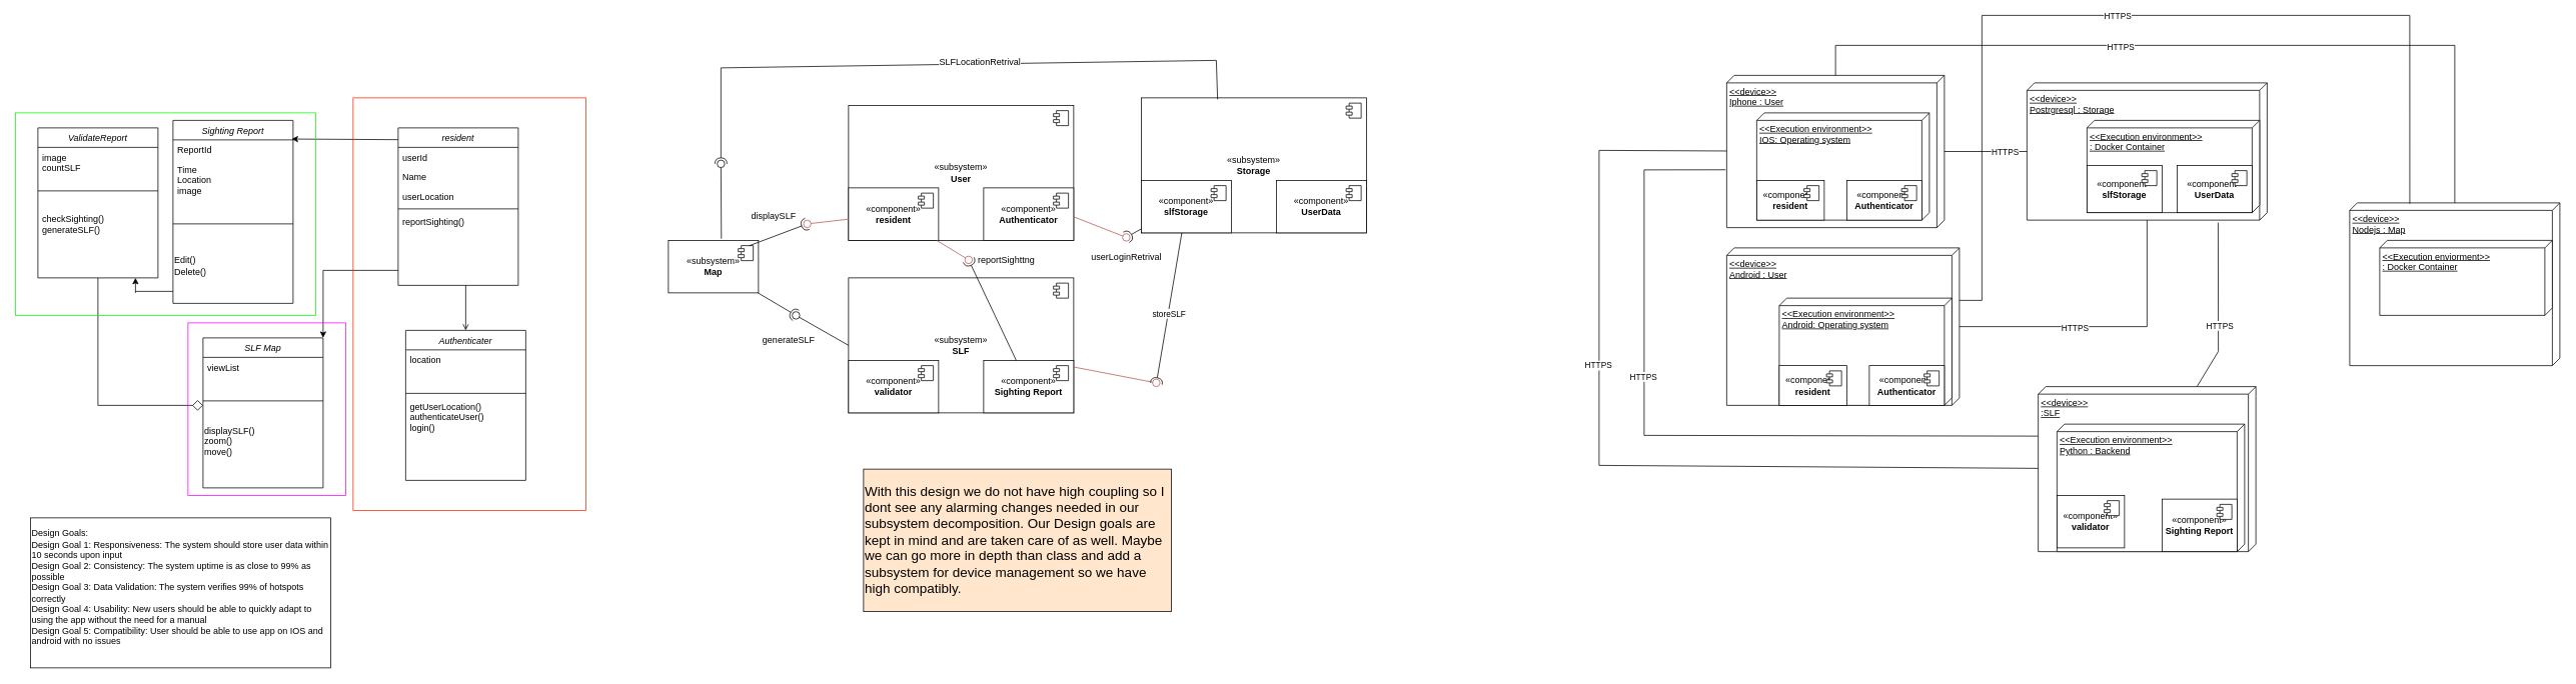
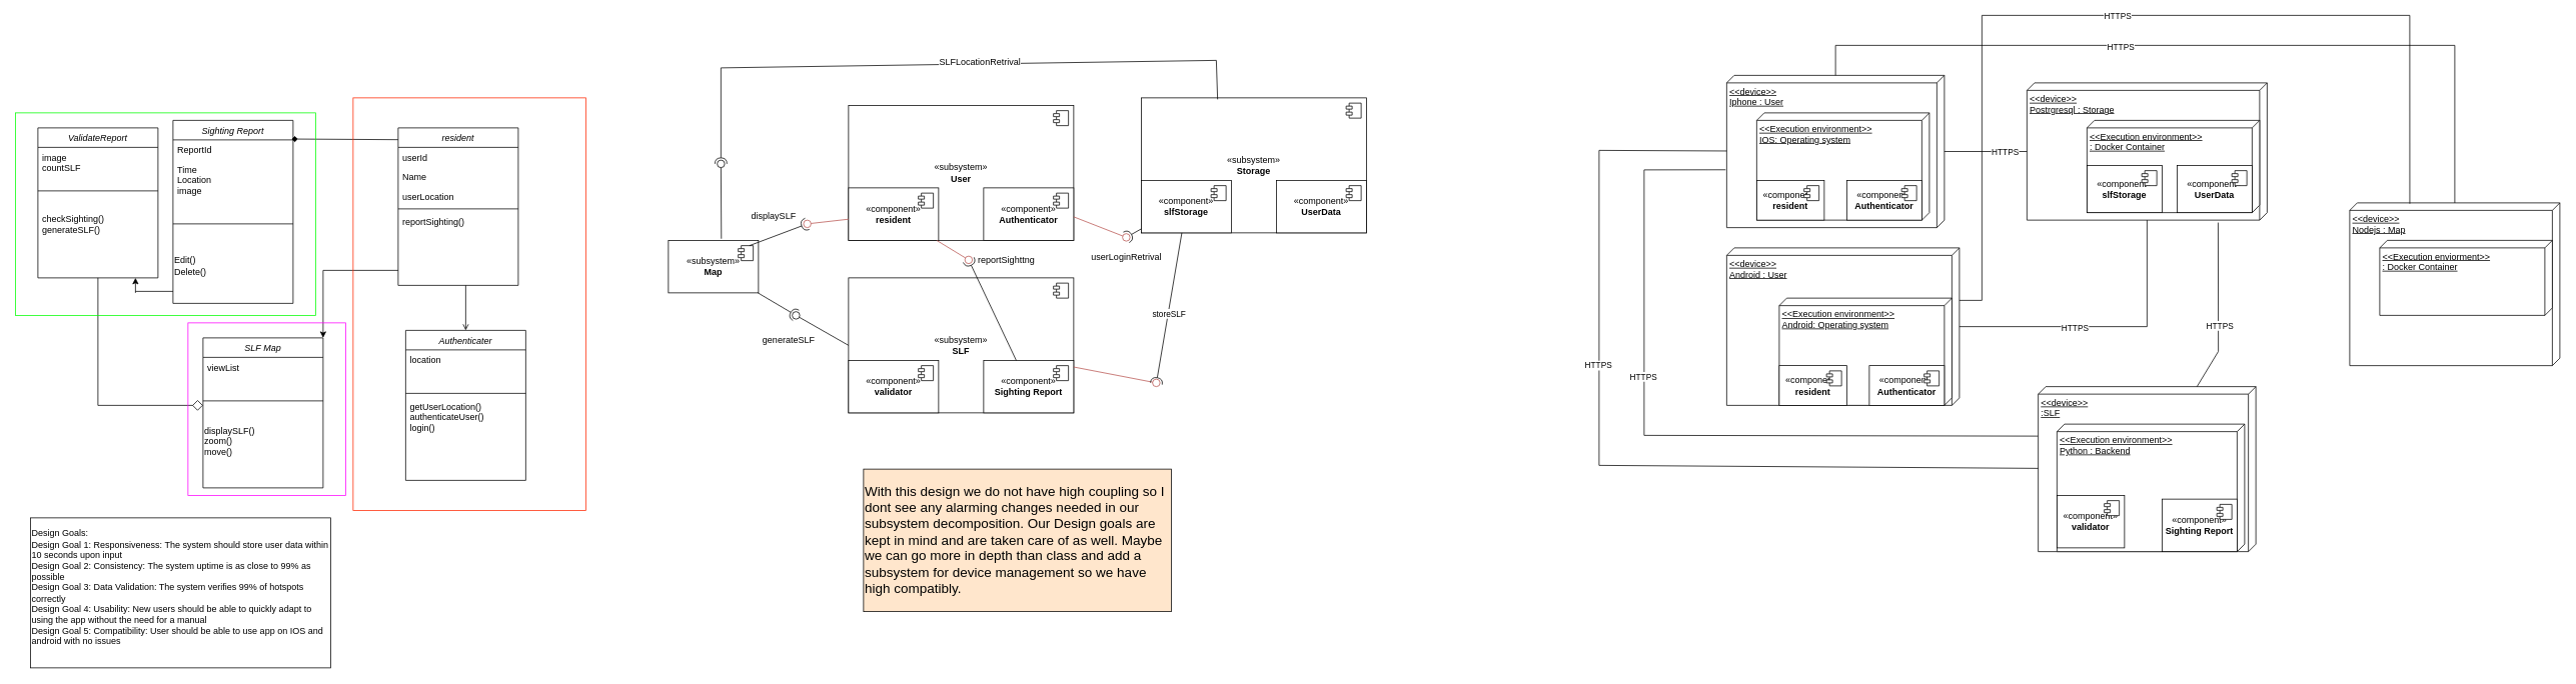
- <mxCell id="7" value="" style="endArrow=classic;html=1;rounded=0;exitX=0.019;exitY=0.075;exitDx=0;exitDy=0;exitPerimeter=0;entryX=0.988;entryY=0.102;entryDx=0;entryDy=0;entryPerimeter=0;" parent="1" source="12" target="2" edge="1"><mxGeometry width="50" height="50" relative="1" as="geometry"><mxPoint x="514.96" y="191.2" as="sourcePoint" /><mxPoint x="380" y="180" as="targetPoint" /></mxGeometry></mxCell>
+ <mxCell id="7" value="" style="endArrow=diamond;html=1;rounded=0;exitX=0.019;exitY=0.075;exitDx=0;exitDy=0;exitPerimeter=0;entryX=0.988;entryY=0.102;entryDx=0;entryDy=0;entryPerimeter=0;" parent="1" source="12" target="2" edge="1"><mxGeometry width="50" height="50" relative="1" as="geometry"><mxPoint x="514.96" y="191.2" as="sourcePoint" /><mxPoint x="380" y="180" as="targetPoint" /></mxGeometry></mxCell>
